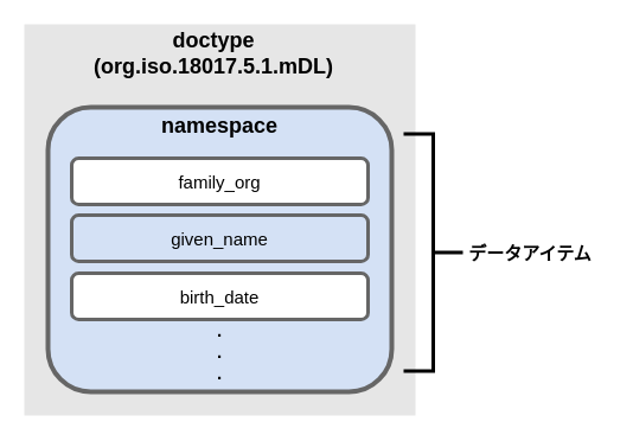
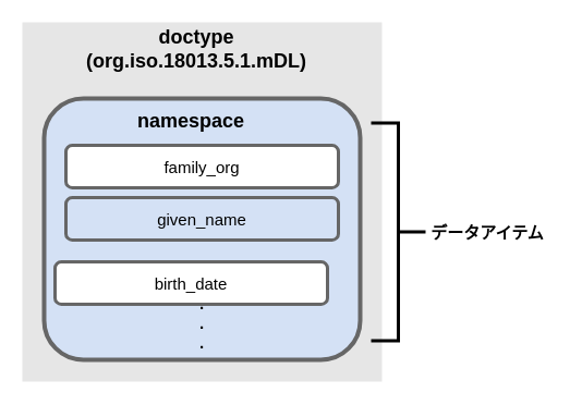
- <mxCell id="4" value="&lt;font size=&quot;1&quot; style=&quot;&quot;&gt;&lt;b style=&quot;font-size: 18px;&quot;&gt;doctype (org.iso.18017.5.1.mDL)&lt;/b&gt;&lt;/font&gt;" style="text;strokeColor=none;align=center;fillColor=none;html=1;verticalAlign=middle;whiteSpace=wrap;rounded=0;" vertex="1" parent="1"><mxGeometry x="150" y="30" width="60" height="30" as="geometry" /></mxCell>
+ <mxCell id="4" value="&lt;font size=&quot;1&quot; style=&quot;&quot;&gt;&lt;b style=&quot;font-size: 18px;&quot;&gt;doctype (org.iso.18013.5.1.mDL)&lt;/b&gt;&lt;/font&gt;" style="text;strokeColor=none;align=center;fillColor=none;html=1;verticalAlign=middle;whiteSpace=wrap;rounded=0;" vertex="1" parent="1"><mxGeometry x="150" y="30" width="60" height="30" as="geometry" /></mxCell>
- <mxCell id="5" value="&lt;font style=&quot;font-size: 18px;&quot;&gt;&lt;b&gt;namespace&lt;/b&gt;&lt;/font&gt;" style="text;strokeColor=none;align=center;fillColor=none;html=1;verticalAlign=middle;whiteSpace=wrap;rounded=0;" vertex="1" parent="1"><mxGeometry x="135" y="91" width="100" height="30" as="geometry" /></mxCell>
+ <mxCell id="5" value="&lt;font style=&quot;font-size: 18px;&quot;&gt;&lt;b&gt;namespace&lt;/b&gt;&lt;/font&gt;" style="text;strokeColor=none;align=center;fillColor=none;html=1;verticalAlign=middle;whiteSpace=wrap;rounded=0;" vertex="1" parent="1"><mxGeometry x="125" y="96" width="100" height="30" as="geometry" /></mxCell>
- <mxCell id="8" value="&lt;font style=&quot;font-size: 15px;&quot;&gt;birth_date&lt;/font&gt;" style="rounded=1;whiteSpace=wrap;html=1;strokeWidth=3;strokeColor=#666666;" vertex="1" parent="1"><mxGeometry x="60" y="230" width="250" height="39" as="geometry" /></mxCell>
+ <mxCell id="8" value="&lt;font style=&quot;font-size: 15px;&quot;&gt;birth_date&lt;/font&gt;" style="rounded=1;whiteSpace=wrap;html=1;strokeWidth=3;strokeColor=#666666;" vertex="1" parent="1"><mxGeometry x="50" y="240" width="250" height="39" as="geometry" /></mxCell>
